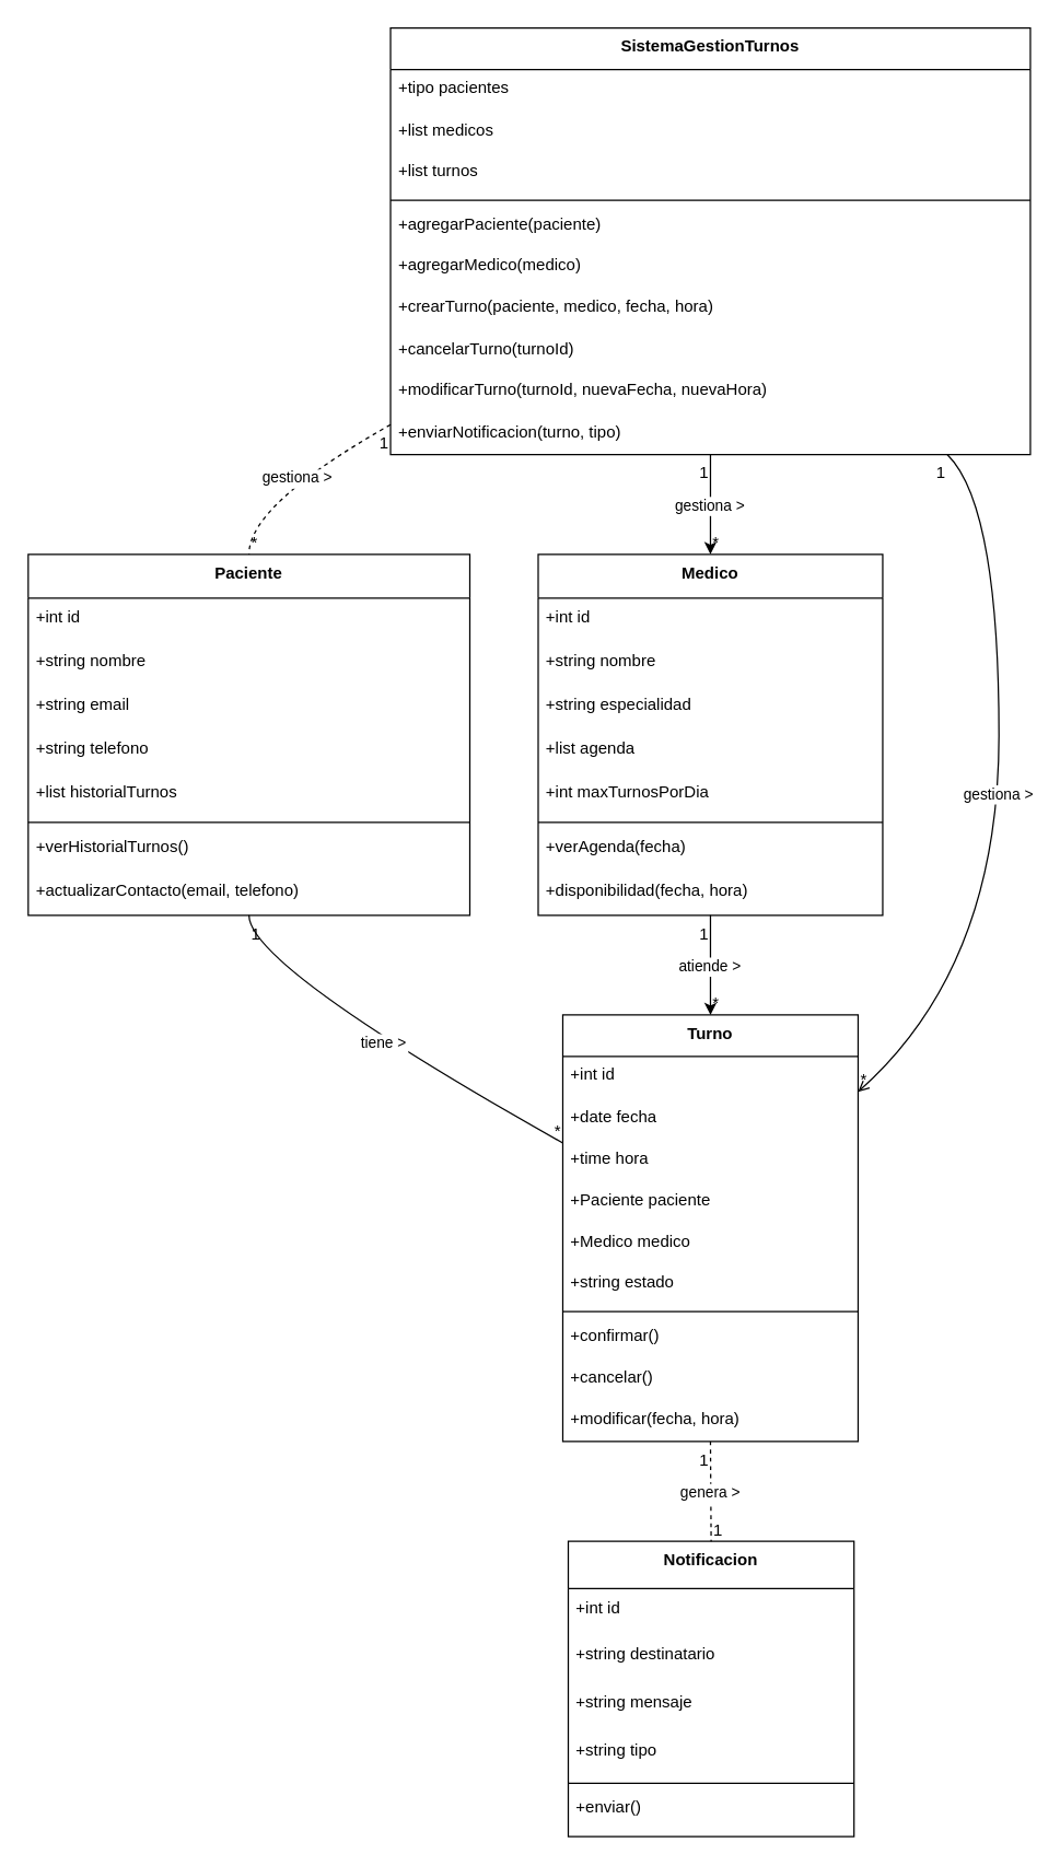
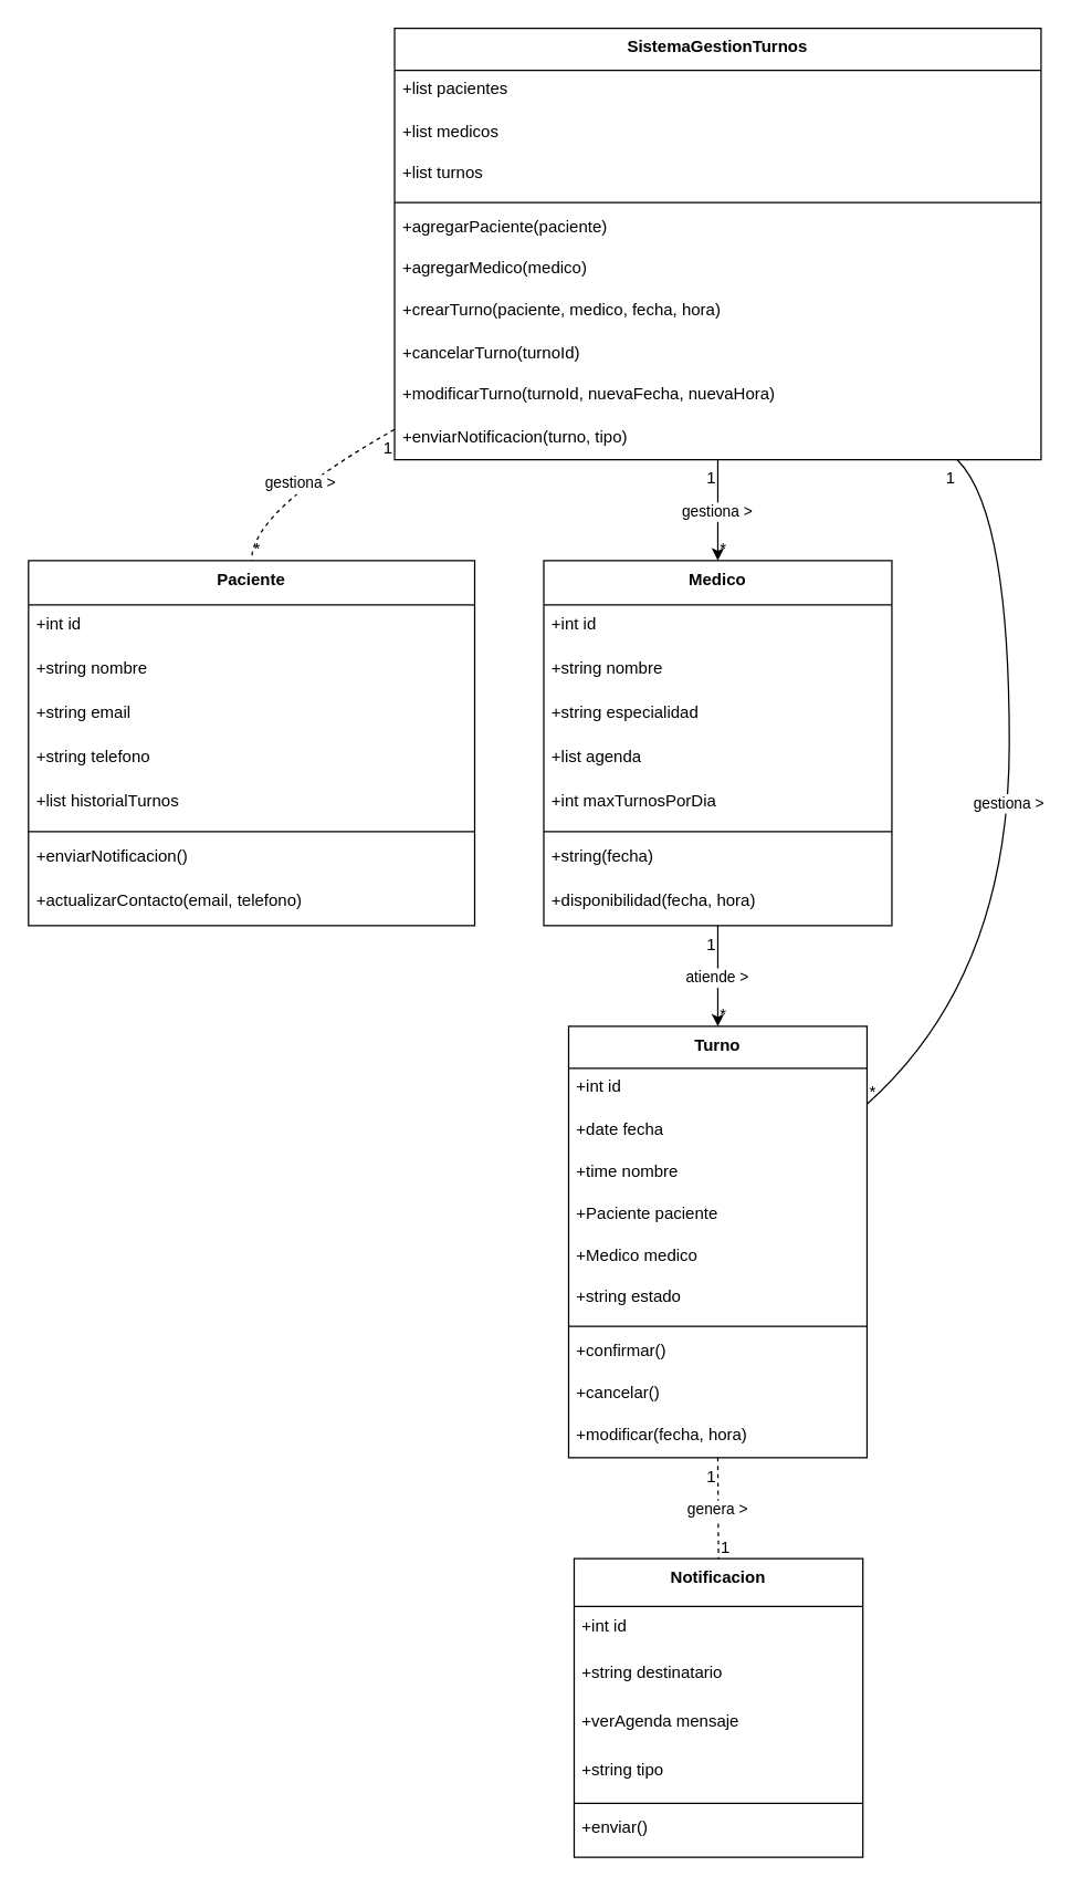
- <mxCell id="39" value="+tipo pacientes" style="text;strokeColor=none;fillColor=none;align=left;verticalAlign=top;spacingLeft=4;spacingRight=4;overflow=hidden;rotatable=0;points=[[0,0.5],[1,0.5]];portConstraint=eastwest;" vertex="1" parent="38"><mxGeometry y="30" width="468" height="30" as="geometry" /></mxCell>
+ <mxCell id="39" value="+list pacientes" style="text;strokeColor=none;fillColor=none;align=left;verticalAlign=top;spacingLeft=4;spacingRight=4;overflow=hidden;rotatable=0;points=[[0,0.5],[1,0.5]];portConstraint=eastwest;" vertex="1" parent="38"><mxGeometry y="30" width="468" height="30" as="geometry" /></mxCell>
- <mxCell id="9" value="+verHistorialTurnos()" style="text;strokeColor=none;fillColor=none;align=left;verticalAlign=top;spacingLeft=4;spacingRight=4;overflow=hidden;rotatable=0;points=[[0,0.5],[1,0.5]];portConstraint=eastwest;" vertex="1" parent="2"><mxGeometry y="200" width="323" height="32" as="geometry" /></mxCell>
+ <mxCell id="9" value="+enviarNotificacion()" style="text;strokeColor=none;fillColor=none;align=left;verticalAlign=top;spacingLeft=4;spacingRight=4;overflow=hidden;rotatable=0;points=[[0,0.5],[1,0.5]];portConstraint=eastwest;" vertex="1" parent="2"><mxGeometry y="200" width="323" height="32" as="geometry" /></mxCell>
- <mxCell id="18" value="+verAgenda(fecha)" style="text;strokeColor=none;fillColor=none;align=left;verticalAlign=top;spacingLeft=4;spacingRight=4;overflow=hidden;rotatable=0;points=[[0,0.5],[1,0.5]];portConstraint=eastwest;" vertex="1" parent="11"><mxGeometry y="200" width="252" height="32" as="geometry" /></mxCell>
+ <mxCell id="18" value="+string(fecha)" style="text;strokeColor=none;fillColor=none;align=left;verticalAlign=top;spacingLeft=4;spacingRight=4;overflow=hidden;rotatable=0;points=[[0,0.5],[1,0.5]];portConstraint=eastwest;" vertex="1" parent="11"><mxGeometry y="200" width="252" height="32" as="geometry" /></mxCell>
- <mxCell id="49" value="tiene &gt;" style="curved=1;startArrow=none;endArrow=none;exitX=0.5;exitY=1;entryX=0;entryY=0.3;" edge="1" parent="1" source="2" target="20"><mxGeometry relative="1" as="geometry"><Array as="points"><mxPoint x="181" y="706" /></Array></mxGeometry></mxCell>
- <mxCell id="50" value="1" style="edgeLabel;resizable=0;labelBackgroundColor=none;fontSize=12;align=left;verticalAlign=top;" vertex="1" parent="49"><mxGeometry x="-1" relative="1" as="geometry" /></mxCell>
- <mxCell id="51" value="*" style="edgeLabel;resizable=0;labelBackgroundColor=none;fontSize=12;align=right;verticalAlign=bottom;" vertex="1" parent="49"><mxGeometry x="1" relative="1" as="geometry" /></mxCell>
- <mxCell id="64" value="gestiona &gt;" style="curved=1;startArrow=none;endArrow=open;exitX=0.87;exitY=1;entryX=1;entryY=0.18;" edge="1" parent="1" source="38" target="20"><mxGeometry relative="1" as="geometry"><Array as="points"><mxPoint x="730" y="369" /><mxPoint x="730" y="706" /></Array></mxGeometry></mxCell>
+ <mxCell id="64" value="gestiona &gt;" style="curved=1;startArrow=none;endArrow=none;exitX=0.87;exitY=1;entryX=1;entryY=0.18;" edge="1" parent="1" source="38" target="20"><mxGeometry relative="1" as="geometry"><Array as="points"><mxPoint x="730" y="369" /><mxPoint x="730" y="706" /></Array></mxGeometry></mxCell>
- <mxCell id="23" value="+time hora" style="text;strokeColor=none;fillColor=none;align=left;verticalAlign=top;spacingLeft=4;spacingRight=4;overflow=hidden;rotatable=0;points=[[0,0.5],[1,0.5]];portConstraint=eastwest;" vertex="1" parent="20"><mxGeometry y="91" width="216" height="30" as="geometry" /></mxCell>
+ <mxCell id="23" value="+time nombre" style="text;strokeColor=none;fillColor=none;align=left;verticalAlign=top;spacingLeft=4;spacingRight=4;overflow=hidden;rotatable=0;points=[[0,0.5],[1,0.5]];portConstraint=eastwest;" vertex="1" parent="20"><mxGeometry y="91" width="216" height="30" as="geometry" /></mxCell>
- <mxCell id="34" value="+string mensaje" style="text;strokeColor=none;fillColor=none;align=left;verticalAlign=top;spacingLeft=4;spacingRight=4;overflow=hidden;rotatable=0;points=[[0,0.5],[1,0.5]];portConstraint=eastwest;" vertex="1" parent="31"><mxGeometry y="104" width="209" height="35" as="geometry" /></mxCell>
+ <mxCell id="34" value="+verAgenda mensaje" style="text;strokeColor=none;fillColor=none;align=left;verticalAlign=top;spacingLeft=4;spacingRight=4;overflow=hidden;rotatable=0;points=[[0,0.5],[1,0.5]];portConstraint=eastwest;" vertex="1" parent="31"><mxGeometry y="104" width="209" height="35" as="geometry" /></mxCell>
